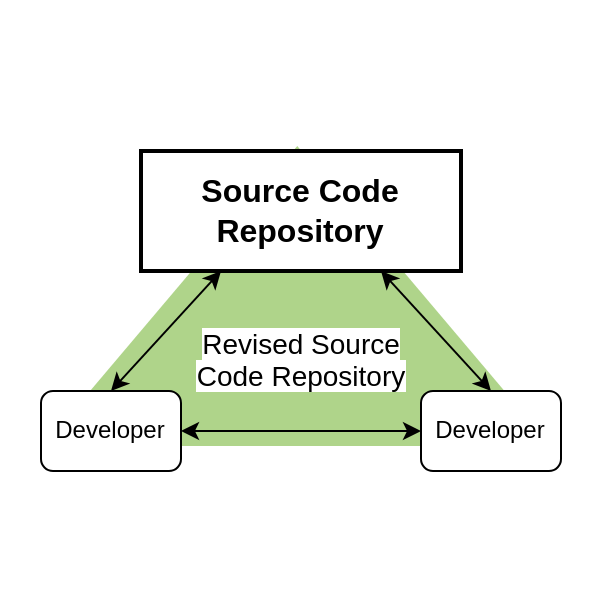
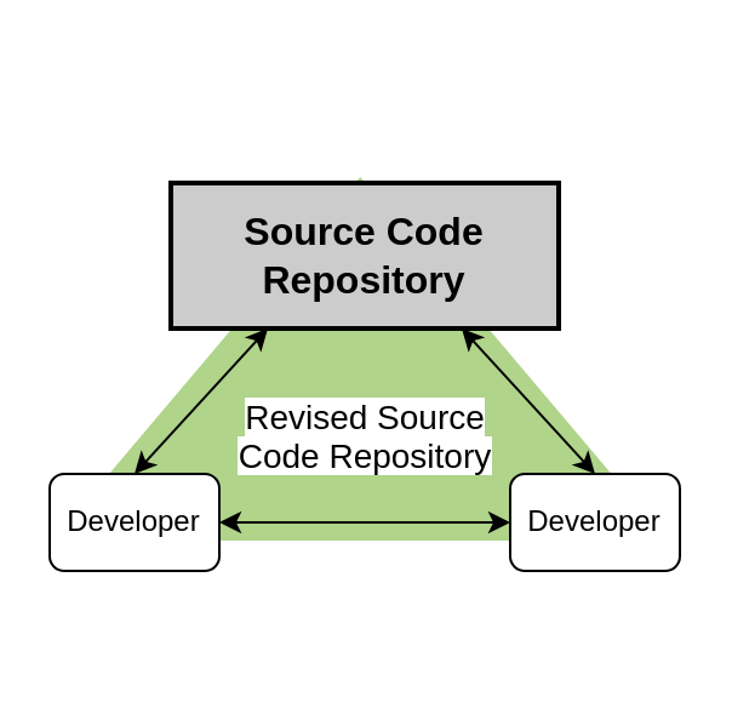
- <mxCell id="3" value="&lt;font size=&quot;1&quot; style=&quot;&quot;&gt;&lt;b style=&quot;font-size: 16px;&quot;&gt;Source Code Repository&lt;/b&gt;&lt;/font&gt;" style="rounded=0;whiteSpace=wrap;html=1;strokeColor=#000000;fontColor=#000000;fillColor=#ffffff;strokeWidth=2;" parent="1" vertex="1"><mxGeometry x="70" y="75" width="160" height="60" as="geometry" /></mxCell>
+ <mxCell id="3" value="&lt;font size=&quot;1&quot; style=&quot;&quot;&gt;&lt;b style=&quot;font-size: 16px;&quot;&gt;Source Code Repository&lt;/b&gt;&lt;/font&gt;" style="rounded=0;whiteSpace=wrap;html=1;strokeColor=#000000;fontColor=#000000;fillColor=#CCCCCC;strokeWidth=2;" parent="1" vertex="1"><mxGeometry x="70" y="75" width="160" height="60" as="geometry" /></mxCell>
